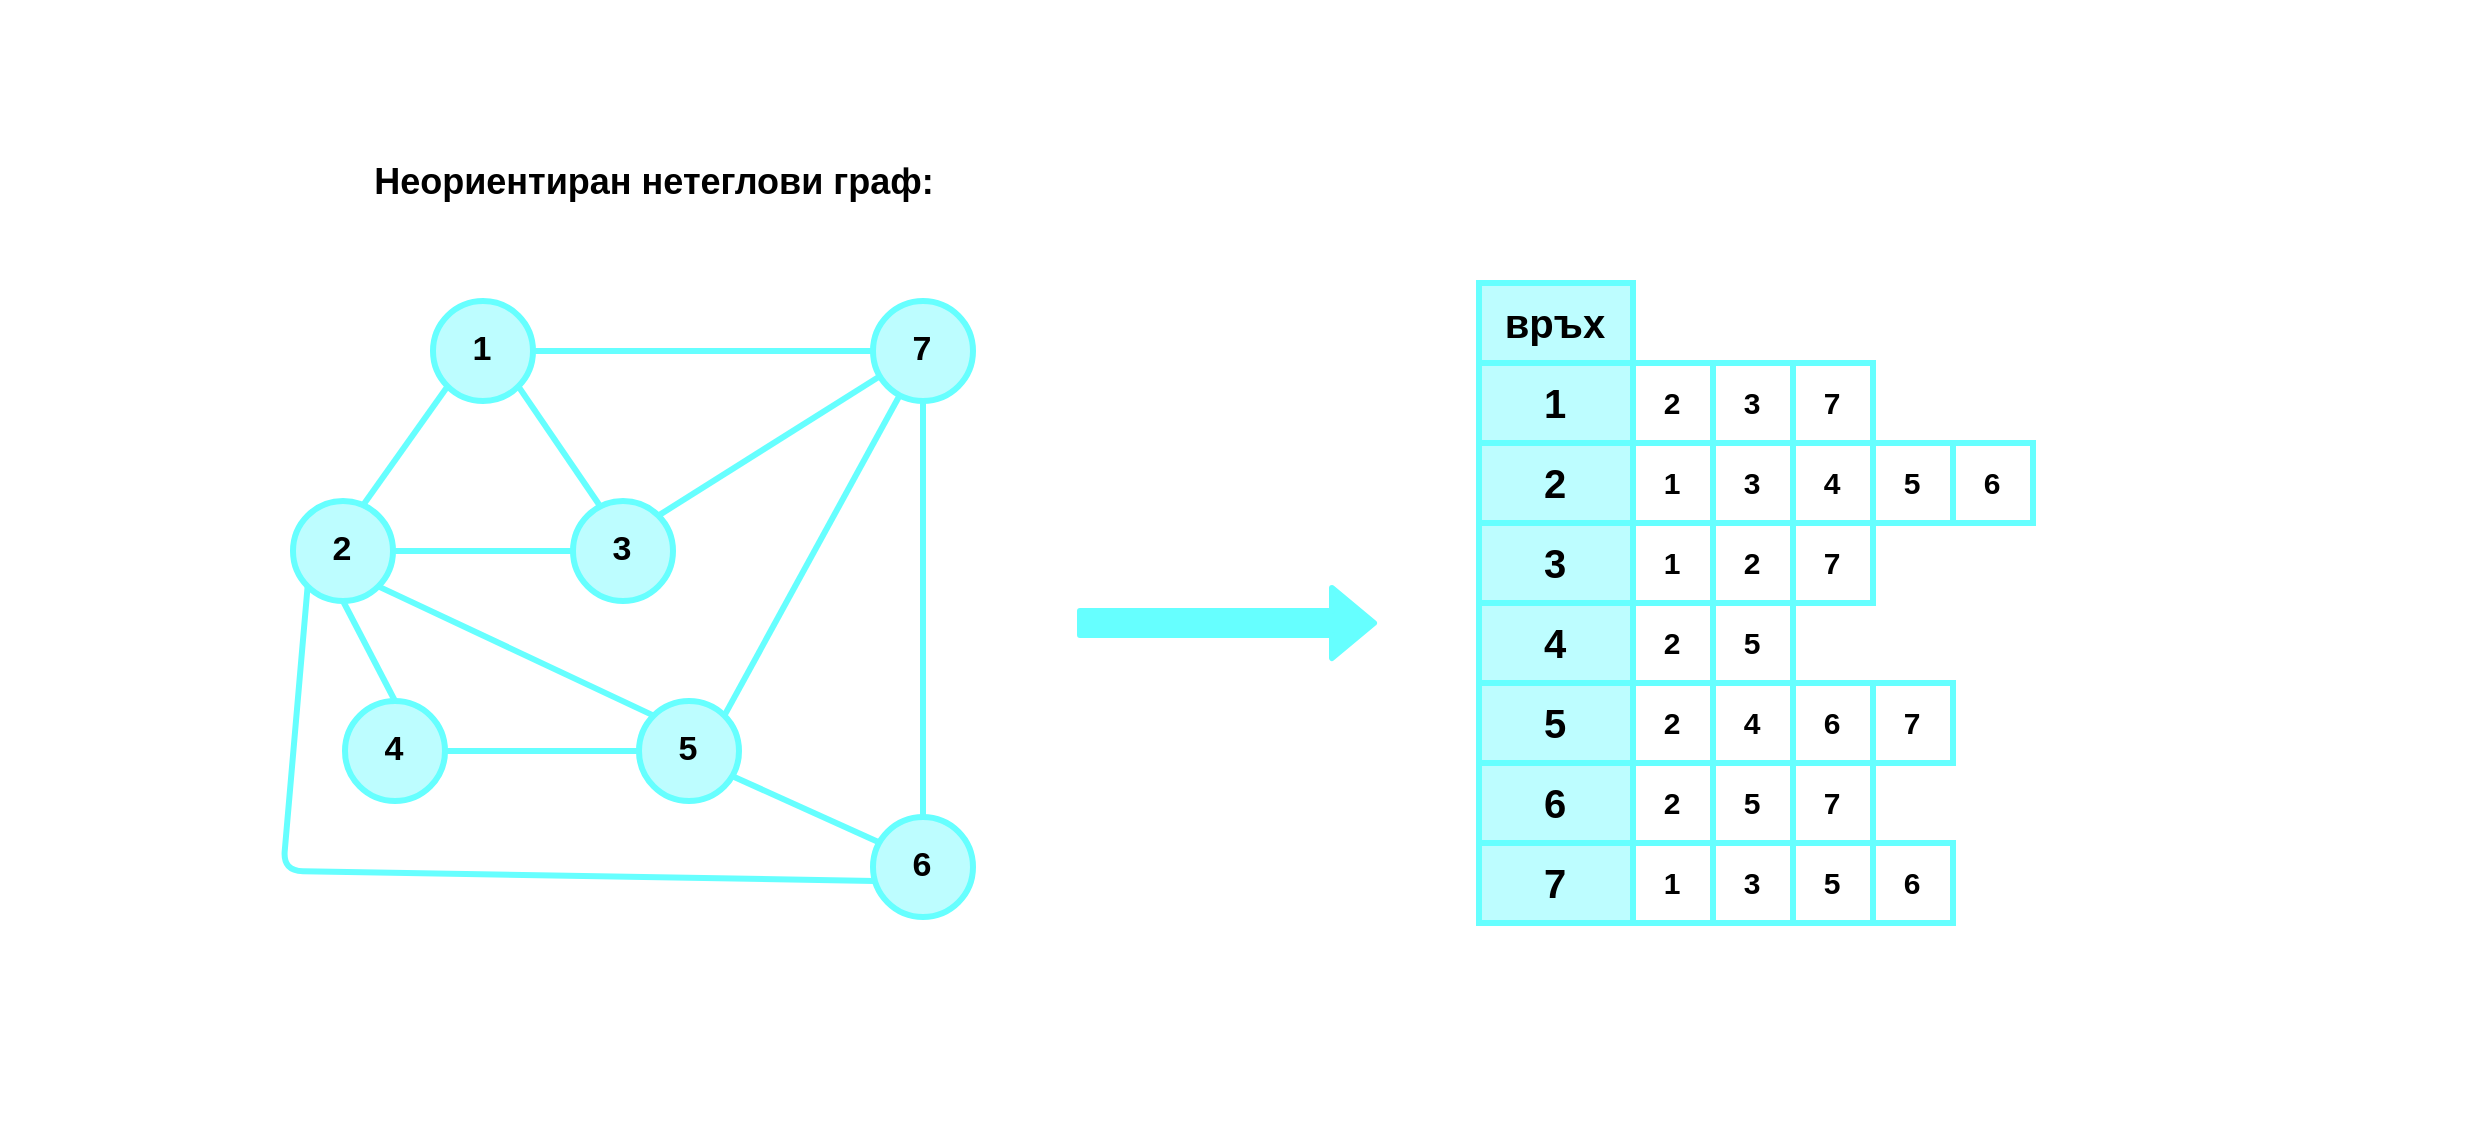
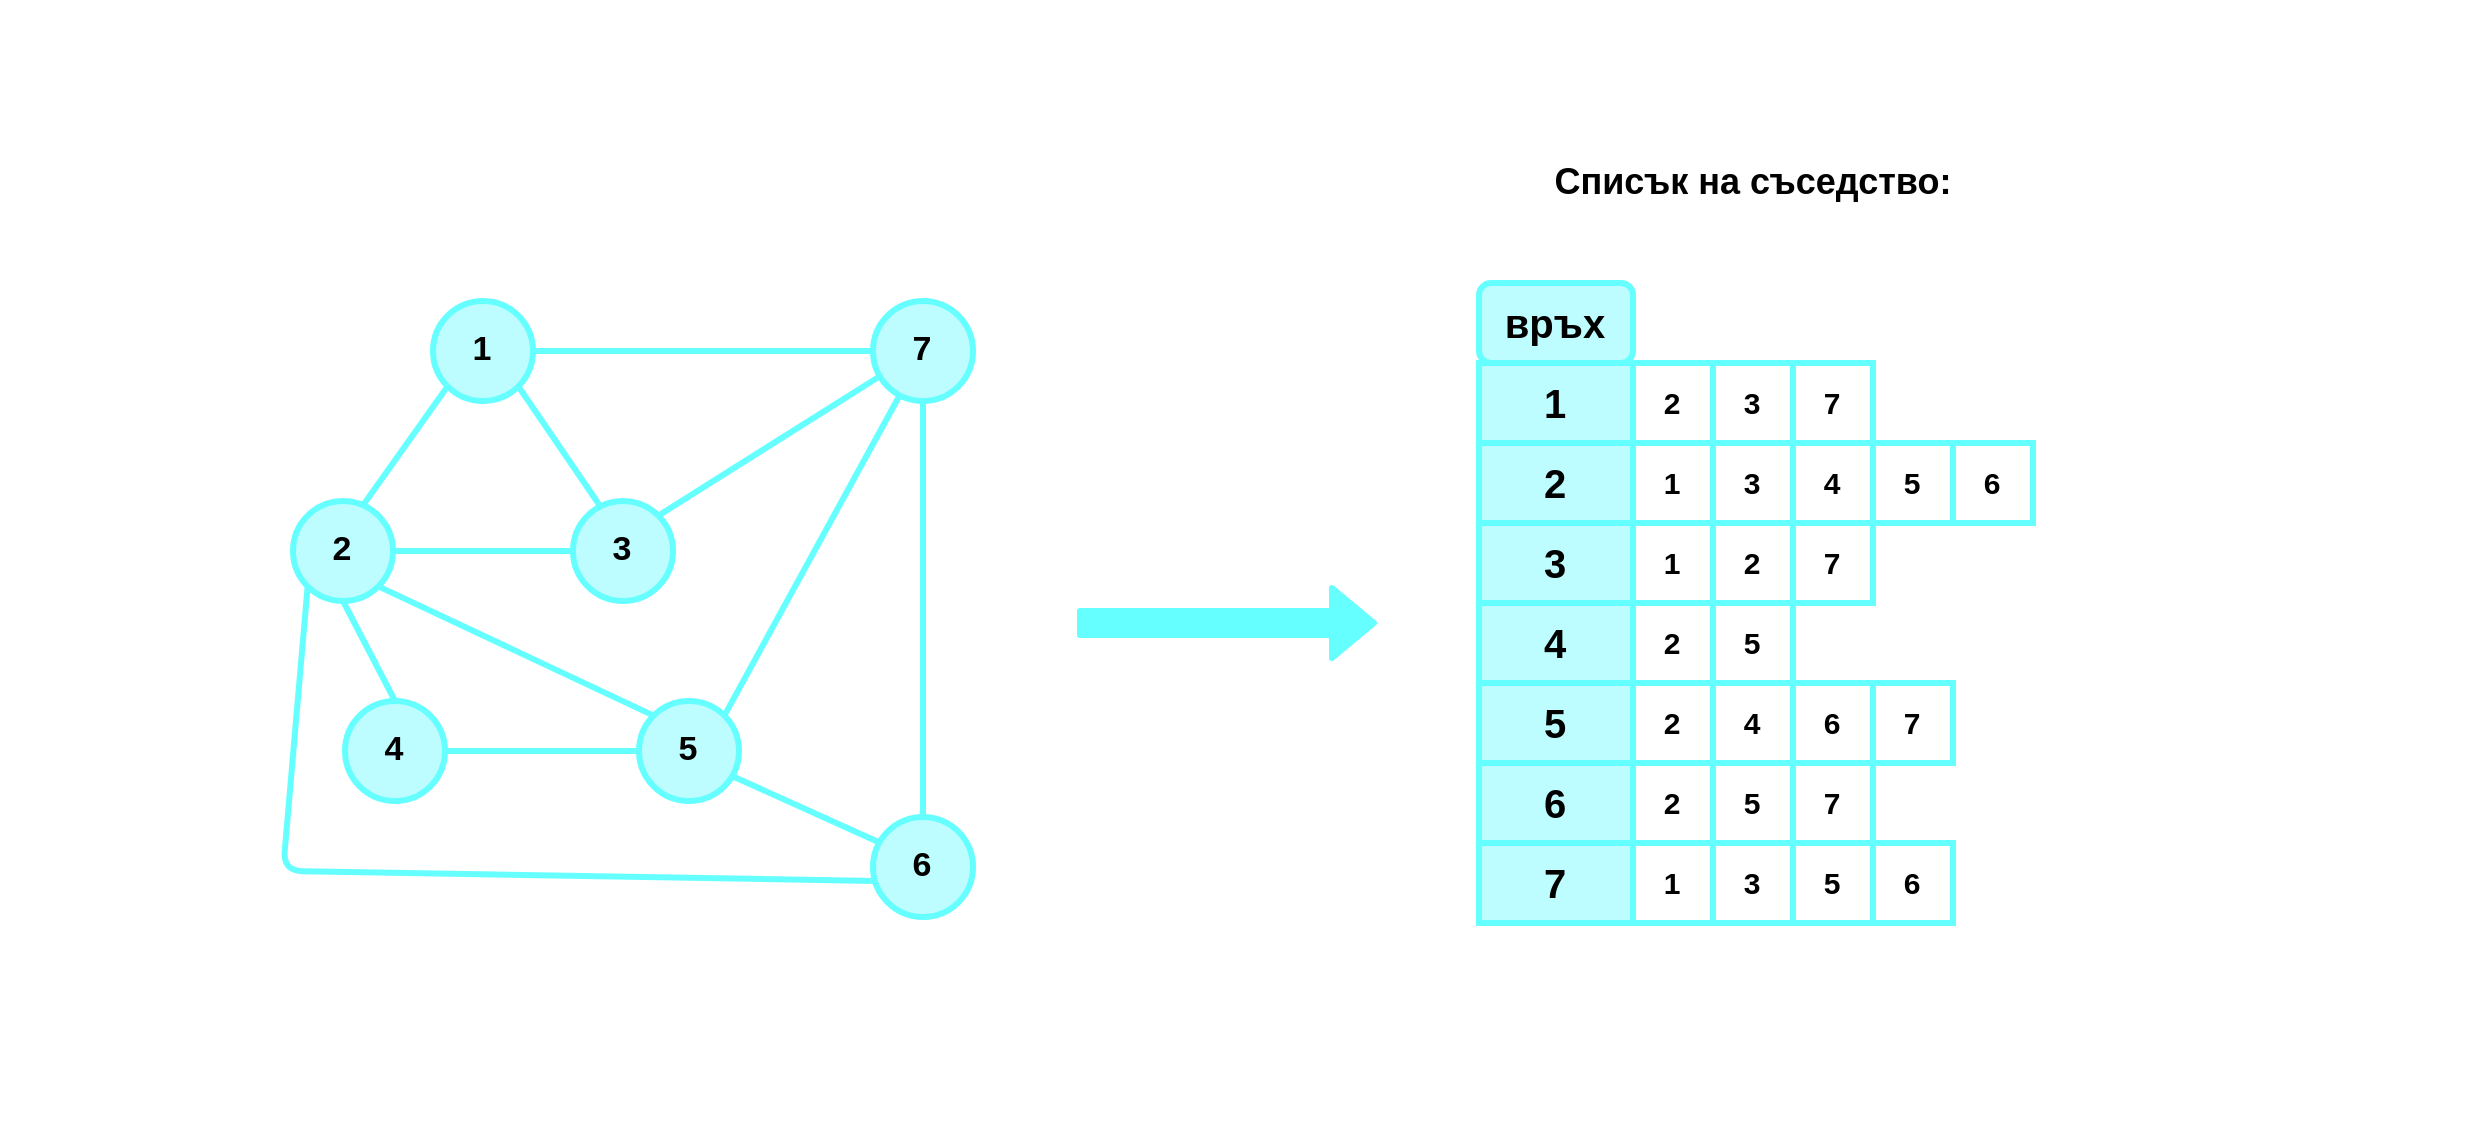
- <mxCell id="18" value="&lt;b&gt;&lt;font style=&quot;font-size: 18px;&quot;&gt;Неориентиран нетеглови граф:&lt;/font&gt;&lt;/b&gt;" style="text;html=1;strokeColor=none;fillColor=none;align=center;verticalAlign=middle;whiteSpace=wrap;rounded=0;labelBackgroundColor=none;strokeWidth=3;fontSize=15;fontColor=#000000;" vertex="1" parent="1"><mxGeometry x="171" y="76" width="312" height="30" as="geometry" /></mxCell>
+ <mxCell id="48" value="&lt;b&gt;&lt;font style=&quot;font-size: 18px;&quot;&gt;Списък на съседство:&lt;/font&gt;&lt;/b&gt;" style="text;html=1;strokeColor=none;fillColor=none;align=center;verticalAlign=middle;whiteSpace=wrap;rounded=0;labelBackgroundColor=none;strokeWidth=3;fontSize=15;fontColor=#000000;" vertex="1" parent="1"><mxGeometry x="769.75" y="76" width="212.5" height="30" as="geometry" /></mxCell>
- <mxCell id="46" value="връх" style="rounded=0;whiteSpace=wrap;html=1;fillColor=#BDFDFF;strokeColor=#66FFFF;strokeWidth=3;fontSize=20;fontStyle=1;fontColor=#000000;" vertex="1" parent="1"><mxGeometry x="739" y="141" width="77" height="40" as="geometry" /></mxCell>
+ <mxCell id="46" value="връх" style="whiteSpace=wrap;html=1;fillColor=#BDFDFF;strokeColor=#66FFFF;strokeWidth=3;fontSize=20;fontStyle=1;fontColor=#000000;rounded=1;" vertex="1" parent="1"><mxGeometry x="739" y="141" width="77" height="40" as="geometry" /></mxCell>
